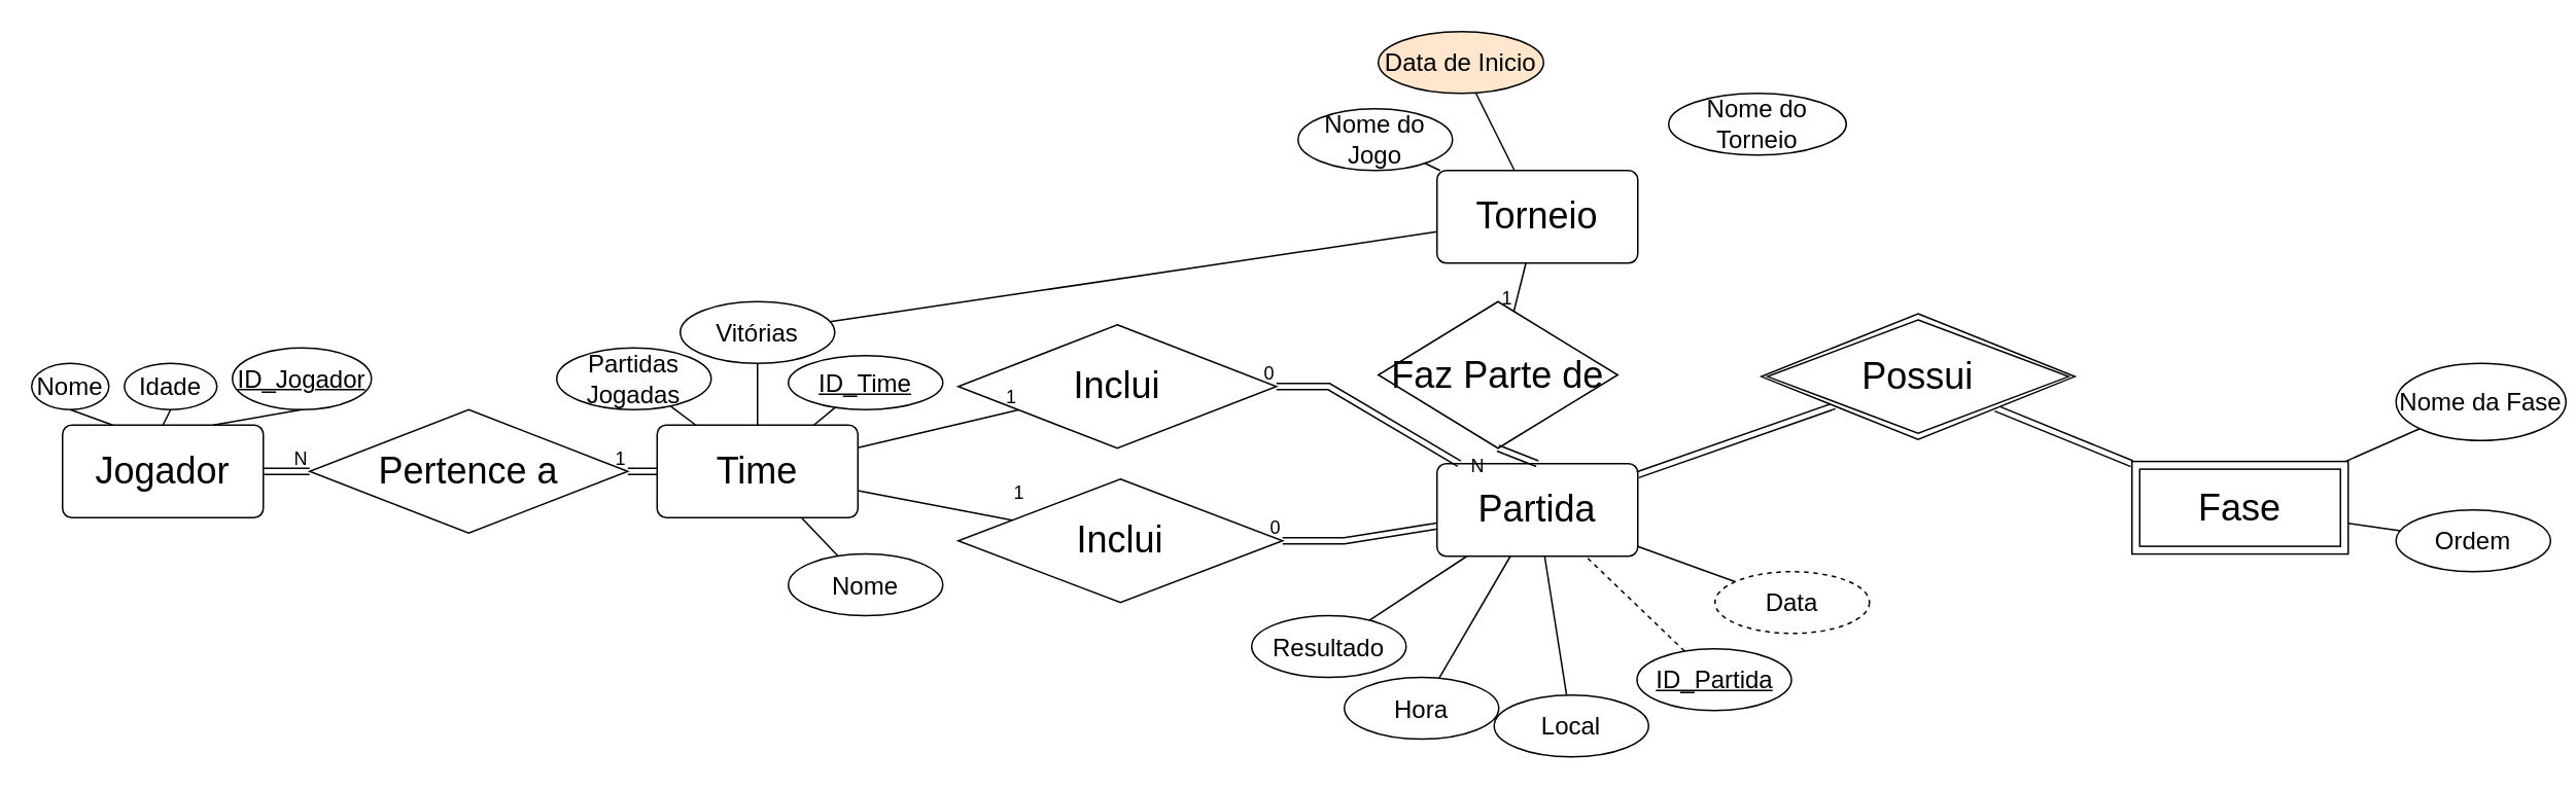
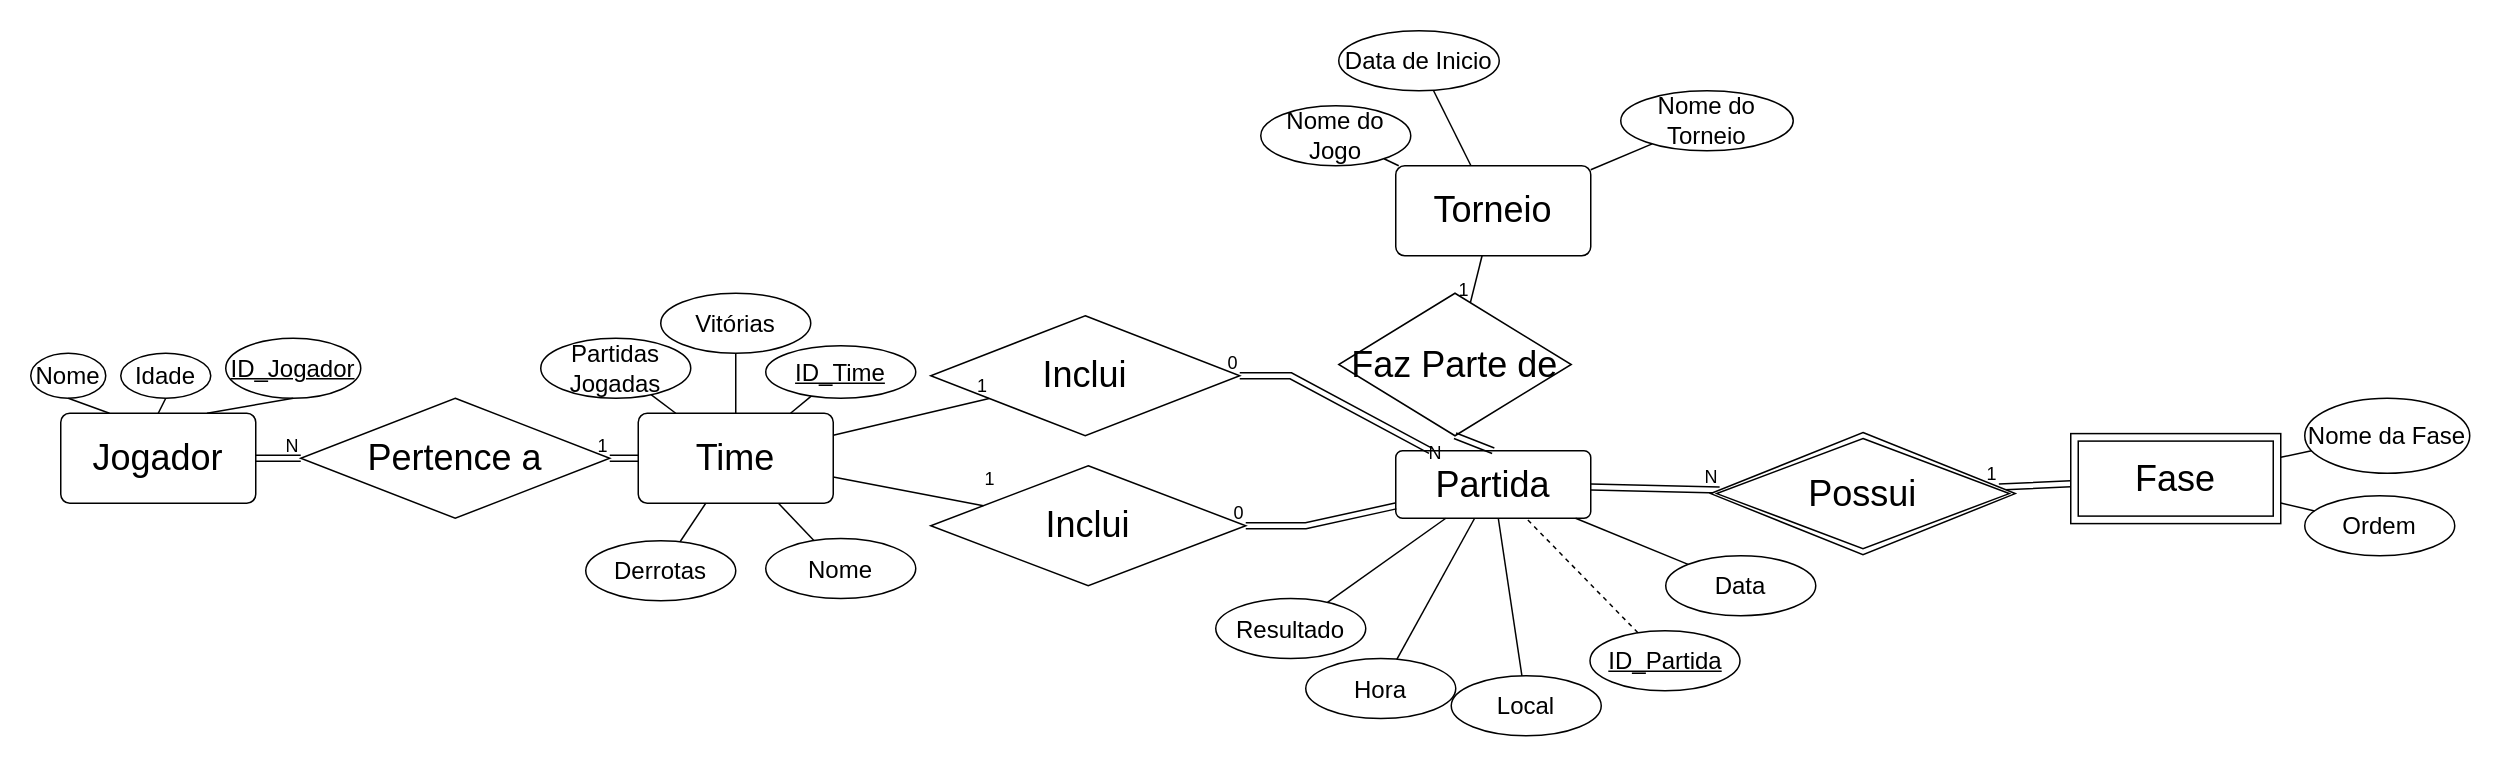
- <mxCell id="20" value="&lt;font style=&quot;font-size: 16px;&quot;&gt;Data de Inicio&lt;/font&gt;" style="ellipse;whiteSpace=wrap;html=1;align=center;fillColor=#ffe6cc;" parent="1" vertex="1"><mxGeometry x="892" y="20" width="107" height="40" as="geometry" /></mxCell>
+ <mxCell id="20" value="&lt;font style=&quot;font-size: 16px;&quot;&gt;Data de Inicio&lt;/font&gt;" style="ellipse;whiteSpace=wrap;html=1;align=center;" parent="1" vertex="1"><mxGeometry x="892" y="20" width="107" height="40" as="geometry" /></mxCell>
- <mxCell id="32" value="" style="endArrow=none;html=1;rounded=0;" parent="1" source="4" target="14" edge="1"><mxGeometry relative="1" as="geometry"><mxPoint x="898" y="-21.43" as="sourcePoint" /><mxPoint x="1058" y="-21.43" as="targetPoint" /></mxGeometry></mxCell>
+ <mxCell id="32" value="" style="endArrow=none;html=1;rounded=0;" parent="1" source="4" target="19" edge="1"><mxGeometry relative="1" as="geometry"><mxPoint x="898" y="-21.43" as="sourcePoint" /><mxPoint x="1058" y="-21.43" as="targetPoint" /></mxGeometry></mxCell>
- <mxCell id="67" value="&lt;font style=&quot;font-size: 24px;&quot;&gt;Possui&lt;/font&gt;" style="shape=rhombus;double=1;perimeter=rhombusPerimeter;whiteSpace=wrap;html=1;align=center;" parent="1" vertex="1"><mxGeometry x="1140" y="202.85" width="203" height="81.43" as="geometry" /></mxCell>
+ <mxCell id="67" value="&lt;font style=&quot;font-size: 24px;&quot;&gt;Possui&lt;/font&gt;" style="shape=rhombus;double=1;perimeter=rhombusPerimeter;whiteSpace=wrap;html=1;align=center;" parent="1" vertex="1"><mxGeometry x="1140" y="287.85" width="203" height="81.43" as="geometry" /></mxCell>
- <mxCell id="21" value="&lt;font style=&quot;font-size: 16px;&quot;&gt;Nome da Fase&lt;/font&gt;" style="ellipse;whiteSpace=wrap;html=1;align=center;" parent="1" vertex="1"><mxGeometry x="1551" y="235" width="110" height="50" as="geometry" /></mxCell>
+ <mxCell id="21" value="&lt;font style=&quot;font-size: 16px;&quot;&gt;Nome da Fase&lt;/font&gt;" style="ellipse;whiteSpace=wrap;html=1;align=center;" parent="1" vertex="1"><mxGeometry x="1536" y="265" width="110" height="50" as="geometry" /></mxCell>
- <mxCell id="48" value="&lt;font style=&quot;font-size: 24px;&quot;&gt;Fase&lt;/font&gt;" style="shape=ext;margin=3;double=1;whiteSpace=wrap;html=1;align=center;" parent="1" vertex="1"><mxGeometry x="1380" y="298.57" width="140" height="60" as="geometry" /></mxCell>
+ <mxCell id="48" value="&lt;font style=&quot;font-size: 24px;&quot;&gt;Fase&lt;/font&gt;" style="shape=ext;margin=3;double=1;whiteSpace=wrap;html=1;align=center;" parent="1" vertex="1"><mxGeometry x="1380" y="288.57" width="140" height="60" as="geometry" /></mxCell>
- <mxCell id="3" value="&lt;font style=&quot;font-size: 24px;&quot;&gt;Partida&lt;/font&gt;" style="rounded=1;arcSize=10;whiteSpace=wrap;html=1;align=center;" parent="1" vertex="1"><mxGeometry x="930" y="300" width="130" height="60" as="geometry" /></mxCell>
+ <mxCell id="3" value="&lt;font style=&quot;font-size: 24px;&quot;&gt;Partida&lt;/font&gt;" style="rounded=1;arcSize=10;whiteSpace=wrap;html=1;align=center;" parent="1" vertex="1"><mxGeometry x="930" y="300" width="130" height="45" as="geometry" /></mxCell>
+ <mxCell id="41" value="" style="endArrow=none;html=1;rounded=0;" parent="1" source="5" target="15" edge="1"><mxGeometry relative="1" as="geometry"><mxPoint x="350" y="275" as="sourcePoint" /><mxPoint x="510" y="275" as="targetPoint" /></mxGeometry></mxCell>
- <mxCell id="22" value="&lt;font style=&quot;font-size: 16px;&quot;&gt;Ordem&lt;/font&gt;" style="ellipse;whiteSpace=wrap;html=1;align=center;" parent="1" vertex="1"><mxGeometry x="1551" y="330" width="100" height="40" as="geometry" /></mxCell>
+ <mxCell id="22" value="&lt;font style=&quot;font-size: 16px;&quot;&gt;Ordem&lt;/font&gt;" style="ellipse;whiteSpace=wrap;html=1;align=center;" parent="1" vertex="1"><mxGeometry x="1536" y="330" width="100" height="40" as="geometry" /></mxCell>
+ <mxCell id="15" value="&lt;font style=&quot;font-size: 16px;&quot;&gt;Derrotas&lt;/font&gt;" style="ellipse;whiteSpace=wrap;html=1;align=center;" parent="1" vertex="1"><mxGeometry x="390" y="360" width="100" height="40" as="geometry" /></mxCell>
- <mxCell id="25" value="&lt;font style=&quot;font-size: 16px;&quot;&gt;Data&lt;/font&gt;" style="ellipse;whiteSpace=wrap;html=1;align=center;dashed=1;" parent="1" vertex="1"><mxGeometry x="1110" y="370" width="100" height="40" as="geometry" /></mxCell>
+ <mxCell id="25" value="&lt;font style=&quot;font-size: 16px;&quot;&gt;Data&lt;/font&gt;" style="ellipse;whiteSpace=wrap;html=1;align=center;" parent="1" vertex="1"><mxGeometry x="1110" y="370" width="100" height="40" as="geometry" /></mxCell>
